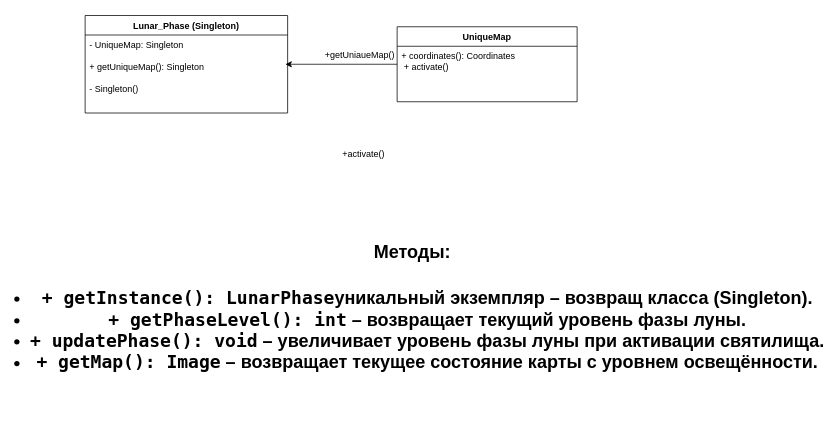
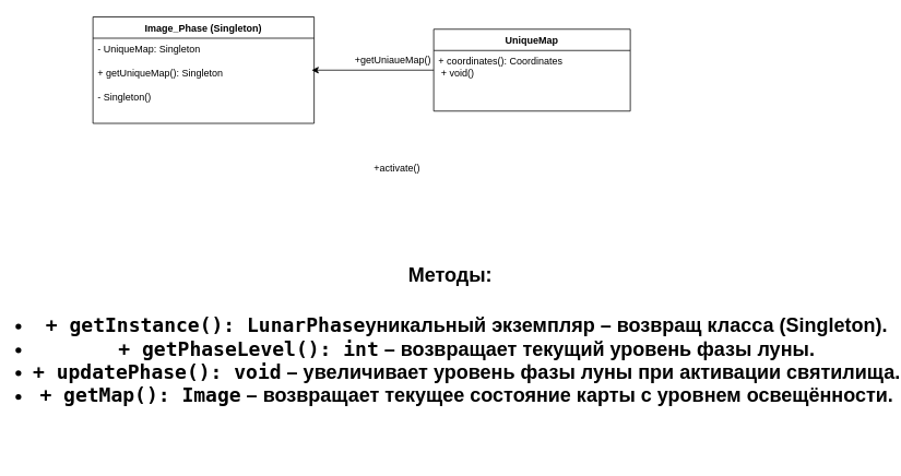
- <mxCell id="2" value=" Lunar_Phase (Singleton)" style="swimlane;fontStyle=1;align=center;verticalAlign=top;childLayout=stackLayout;horizontal=1;startSize=26;horizontalStack=0;resizeParent=1;resizeParentMax=0;resizeLast=0;collapsible=1;marginBottom=0;whiteSpace=wrap;html=1;" vertex="1" parent="1"><mxGeometry x="20" y="20" width="270" height="130" as="geometry" /></mxCell>
+ <mxCell id="2" value=" Image_Phase (Singleton)" style="swimlane;fontStyle=1;align=center;verticalAlign=top;childLayout=stackLayout;horizontal=1;startSize=26;horizontalStack=0;resizeParent=1;resizeParentMax=0;resizeLast=0;collapsible=1;marginBottom=0;whiteSpace=wrap;html=1;" vertex="1" parent="1"><mxGeometry x="20" y="20" width="270" height="130" as="geometry" /></mxCell>
- <mxCell id="5" value="+ coordinates(): Coordinates&lt;div&gt;&amp;nbsp;+ activate()&lt;br&gt;&lt;/div&gt;" style="text;strokeColor=none;fillColor=none;align=left;verticalAlign=top;spacingLeft=4;spacingRight=4;overflow=hidden;rotatable=0;points=[[0,0.5],[1,0.5]];portConstraint=eastwest;whiteSpace=wrap;html=1;" vertex="1" parent="4"><mxGeometry y="26" width="240" height="74" as="geometry" /></mxCell>
+ <mxCell id="5" value="+ coordinates(): Coordinates&lt;div&gt;&amp;nbsp;+ void()&lt;br&gt;&lt;/div&gt;" style="text;strokeColor=none;fillColor=none;align=left;verticalAlign=top;spacingLeft=4;spacingRight=4;overflow=hidden;rotatable=0;points=[[0,0.5],[1,0.5]];portConstraint=eastwest;whiteSpace=wrap;html=1;" vertex="1" parent="4"><mxGeometry y="26" width="240" height="74" as="geometry" /></mxCell>
